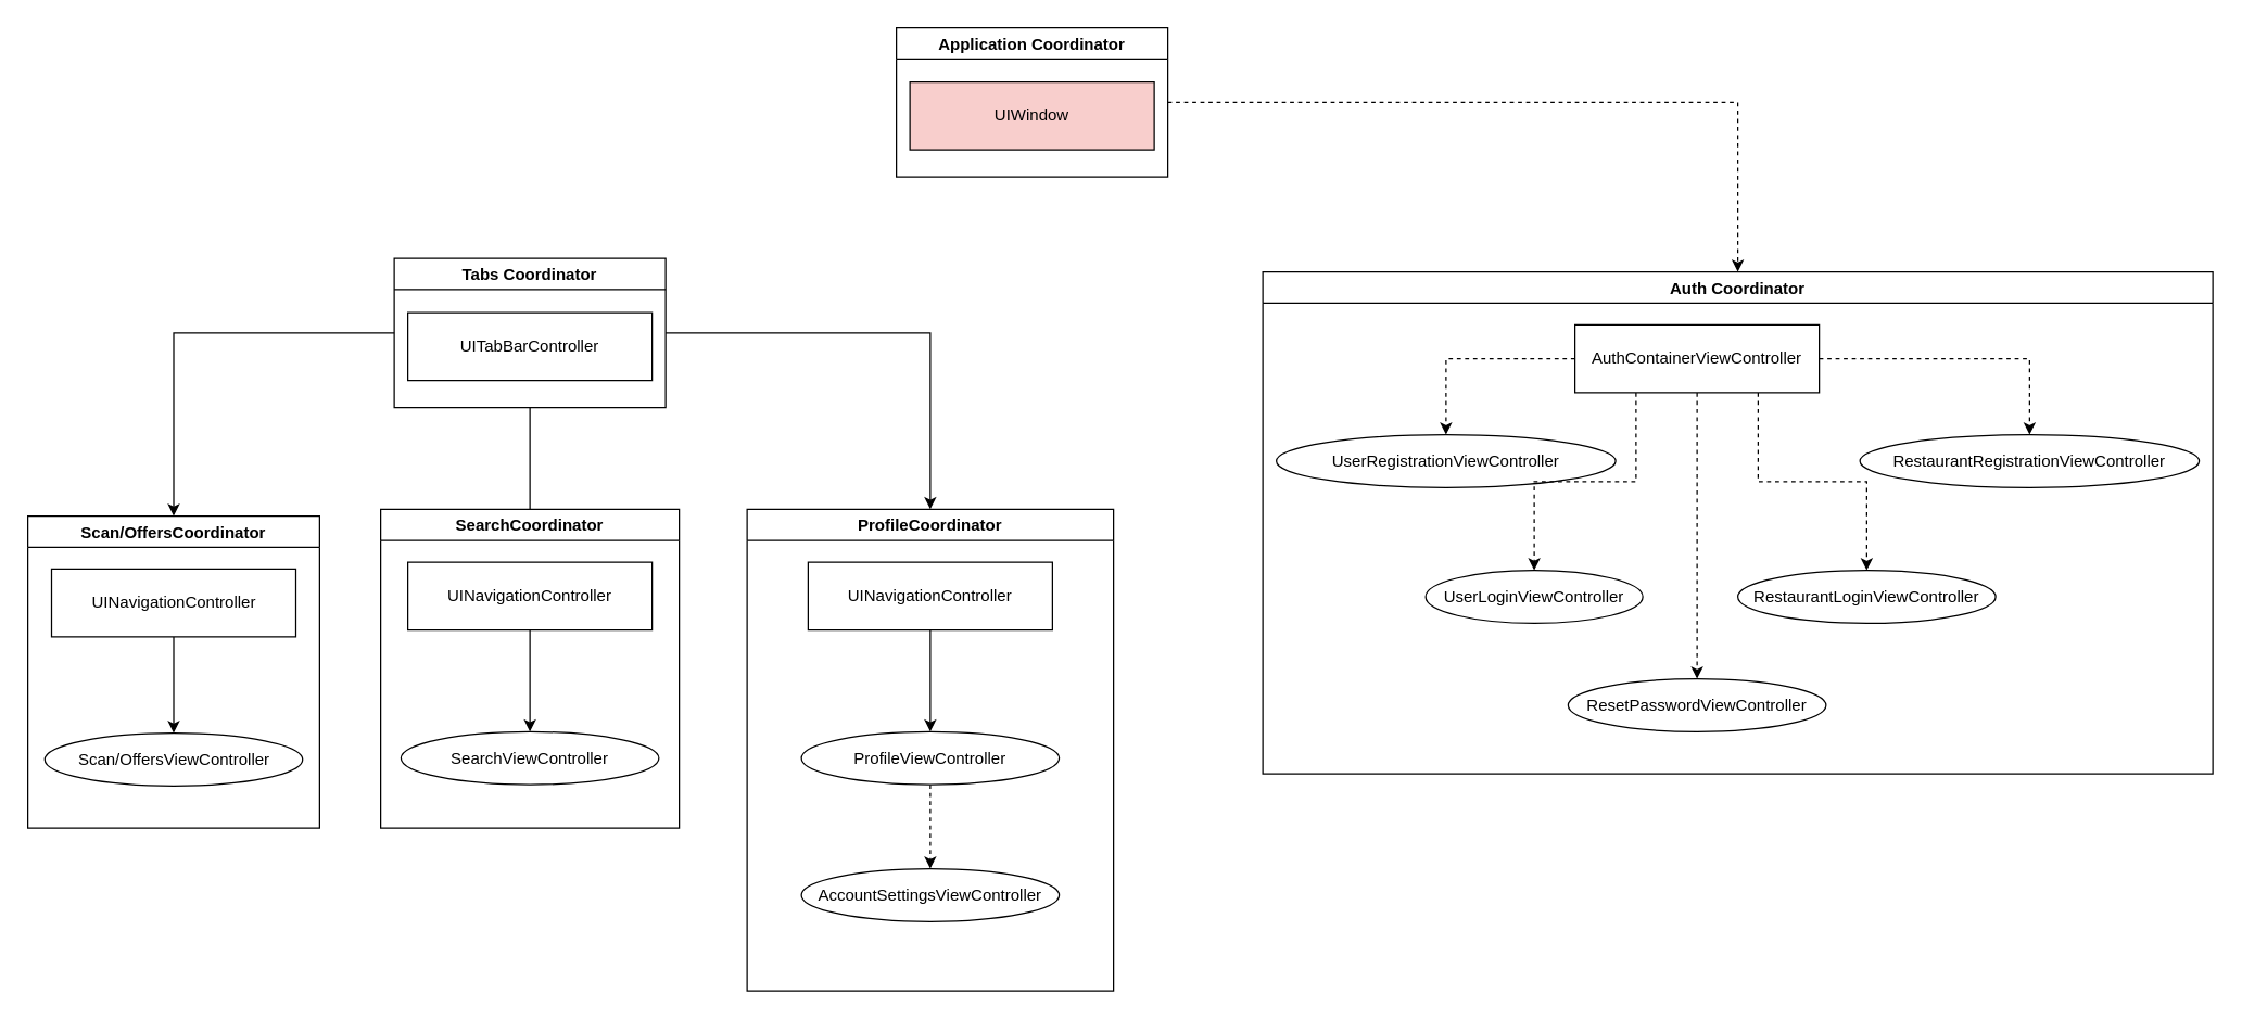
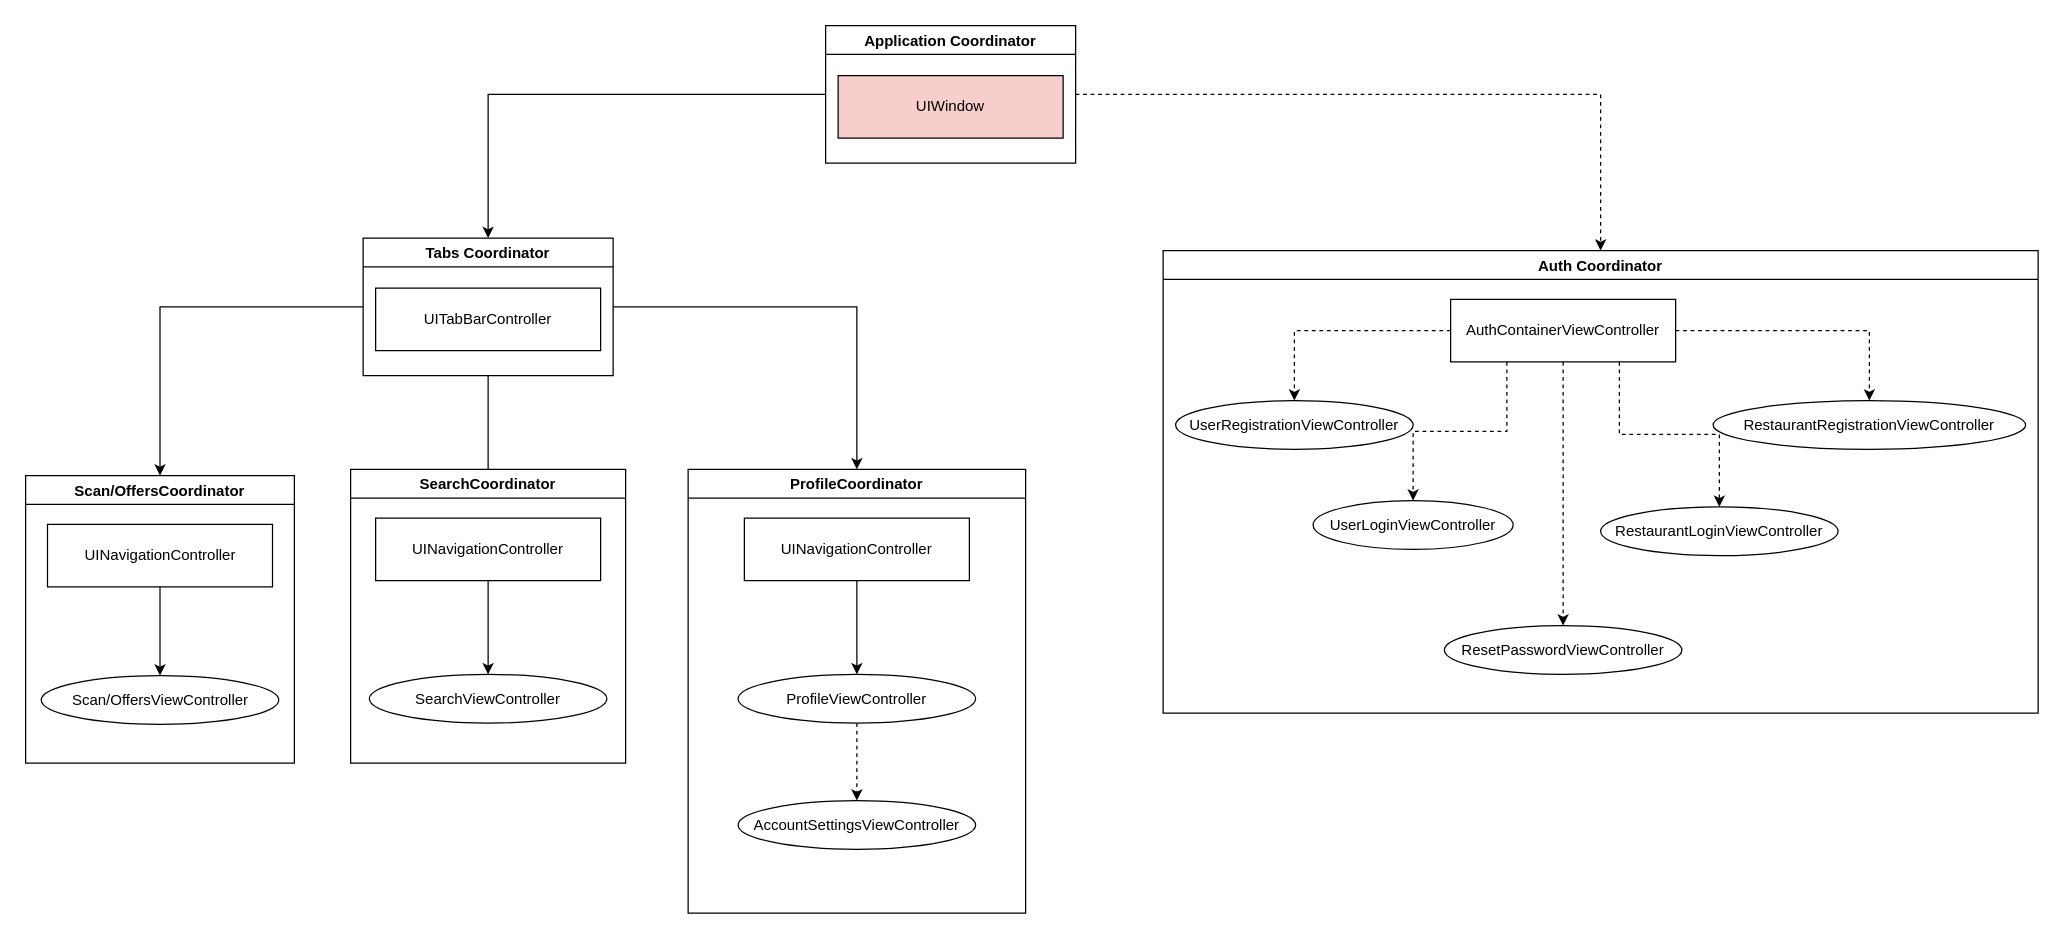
+ <mxCell id="2" style="edgeStyle=orthogonalEdgeStyle;rounded=0;orthogonalLoop=1;jettySize=auto;html=1;exitX=0;exitY=0.5;exitDx=0;exitDy=0;entryX=0.5;entryY=0;entryDx=0;entryDy=0;" edge="1" parent="1" source="4" target="21"><mxGeometry relative="1" as="geometry" /></mxCell>
- <mxCell id="7" value="UserRegistrationViewController" style="ellipse;whiteSpace=wrap;html=1;align=center;newEdgeStyle={&quot;edgeStyle&quot;:&quot;entityRelationEdgeStyle&quot;,&quot;startArrow&quot;:&quot;none&quot;,&quot;endArrow&quot;:&quot;none&quot;,&quot;segment&quot;:10,&quot;curved&quot;:1};treeFolding=1;treeMoving=1;glass=0;" vertex="1" parent="6"><mxGeometry x="10" y="120" width="250" height="39" as="geometry" /></mxCell>
+ <mxCell id="7" value="UserRegistrationViewController" style="ellipse;whiteSpace=wrap;html=1;align=center;newEdgeStyle={&quot;edgeStyle&quot;:&quot;entityRelationEdgeStyle&quot;,&quot;startArrow&quot;:&quot;none&quot;,&quot;endArrow&quot;:&quot;none&quot;,&quot;segment&quot;:10,&quot;curved&quot;:1};treeFolding=1;treeMoving=1;glass=0;" vertex="1" parent="6"><mxGeometry x="10" y="120" width="190" height="39" as="geometry" /></mxCell>
- <mxCell id="9" value="UserLoginViewController" style="ellipse;whiteSpace=wrap;html=1;align=center;newEdgeStyle={&quot;edgeStyle&quot;:&quot;entityRelationEdgeStyle&quot;,&quot;startArrow&quot;:&quot;none&quot;,&quot;endArrow&quot;:&quot;none&quot;,&quot;segment&quot;:10,&quot;curved&quot;:1};treeFolding=1;treeMoving=1;glass=0;" vertex="1" parent="6"><mxGeometry x="120" y="220" width="160" height="39" as="geometry" /></mxCell>
+ <mxCell id="9" value="UserLoginViewController" style="ellipse;whiteSpace=wrap;html=1;align=center;newEdgeStyle={&quot;edgeStyle&quot;:&quot;entityRelationEdgeStyle&quot;,&quot;startArrow&quot;:&quot;none&quot;,&quot;endArrow&quot;:&quot;none&quot;,&quot;segment&quot;:10,&quot;curved&quot;:1};treeFolding=1;treeMoving=1;glass=0;" vertex="1" parent="6"><mxGeometry x="120" y="200" width="160" height="39" as="geometry" /></mxCell>
- <mxCell id="11" value="RestaurantLoginViewController" style="ellipse;whiteSpace=wrap;html=1;align=center;newEdgeStyle={&quot;edgeStyle&quot;:&quot;entityRelationEdgeStyle&quot;,&quot;startArrow&quot;:&quot;none&quot;,&quot;endArrow&quot;:&quot;none&quot;,&quot;segment&quot;:10,&quot;curved&quot;:1};treeFolding=1;treeMoving=1;glass=0;" vertex="1" parent="6"><mxGeometry x="350" y="220" width="190" height="39" as="geometry" /></mxCell>
+ <mxCell id="11" value="RestaurantLoginViewController" style="ellipse;whiteSpace=wrap;html=1;align=center;newEdgeStyle={&quot;edgeStyle&quot;:&quot;entityRelationEdgeStyle&quot;,&quot;startArrow&quot;:&quot;none&quot;,&quot;endArrow&quot;:&quot;none&quot;,&quot;segment&quot;:10,&quot;curved&quot;:1};treeFolding=1;treeMoving=1;glass=0;" vertex="1" parent="6"><mxGeometry x="350" y="205" width="190" height="39" as="geometry" /></mxCell>
